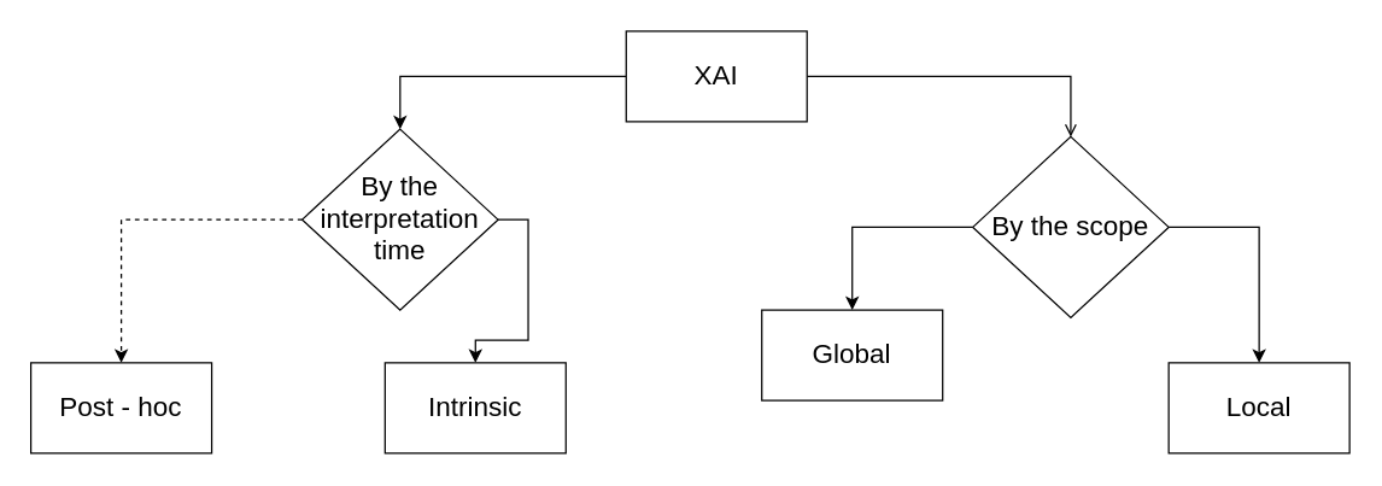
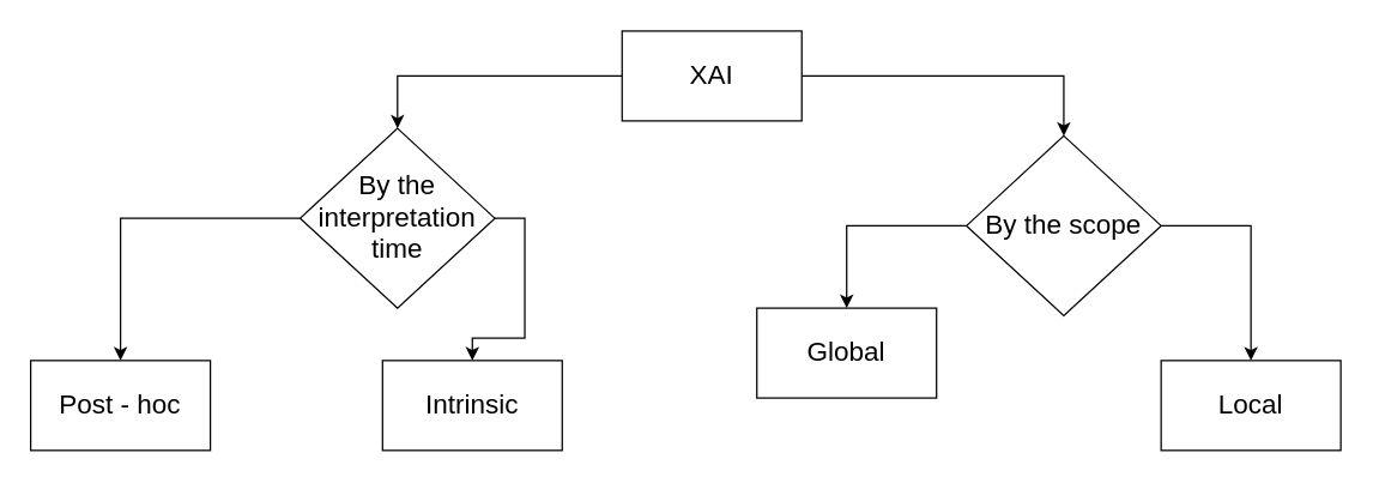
- <mxCell id="2" style="edgeStyle=orthogonalEdgeStyle;rounded=0;orthogonalLoop=1;jettySize=auto;html=1;entryX=0.5;entryY=0;entryDx=0;entryDy=0;fontSize=18;endArrow=open;" parent="1" source="4" target="10" edge="1"><mxGeometry relative="1" as="geometry" /></mxCell>
+ <mxCell id="2" style="edgeStyle=orthogonalEdgeStyle;rounded=0;orthogonalLoop=1;jettySize=auto;html=1;entryX=0.5;entryY=0;entryDx=0;entryDy=0;fontSize=18;" parent="1" source="4" target="10" edge="1"><mxGeometry relative="1" as="geometry" /></mxCell>
- <mxCell id="5" style="edgeStyle=orthogonalEdgeStyle;rounded=0;orthogonalLoop=1;jettySize=auto;html=1;exitX=0;exitY=0.5;exitDx=0;exitDy=0;entryX=0.5;entryY=0;entryDx=0;entryDy=0;fontSize=18;dashed=1;" parent="1" source="7" target="11" edge="1"><mxGeometry relative="1" as="geometry" /></mxCell>
+ <mxCell id="5" style="edgeStyle=orthogonalEdgeStyle;rounded=0;orthogonalLoop=1;jettySize=auto;html=1;exitX=0;exitY=0.5;exitDx=0;exitDy=0;entryX=0.5;entryY=0;entryDx=0;entryDy=0;fontSize=18;" parent="1" source="7" target="11" edge="1"><mxGeometry relative="1" as="geometry" /></mxCell>
